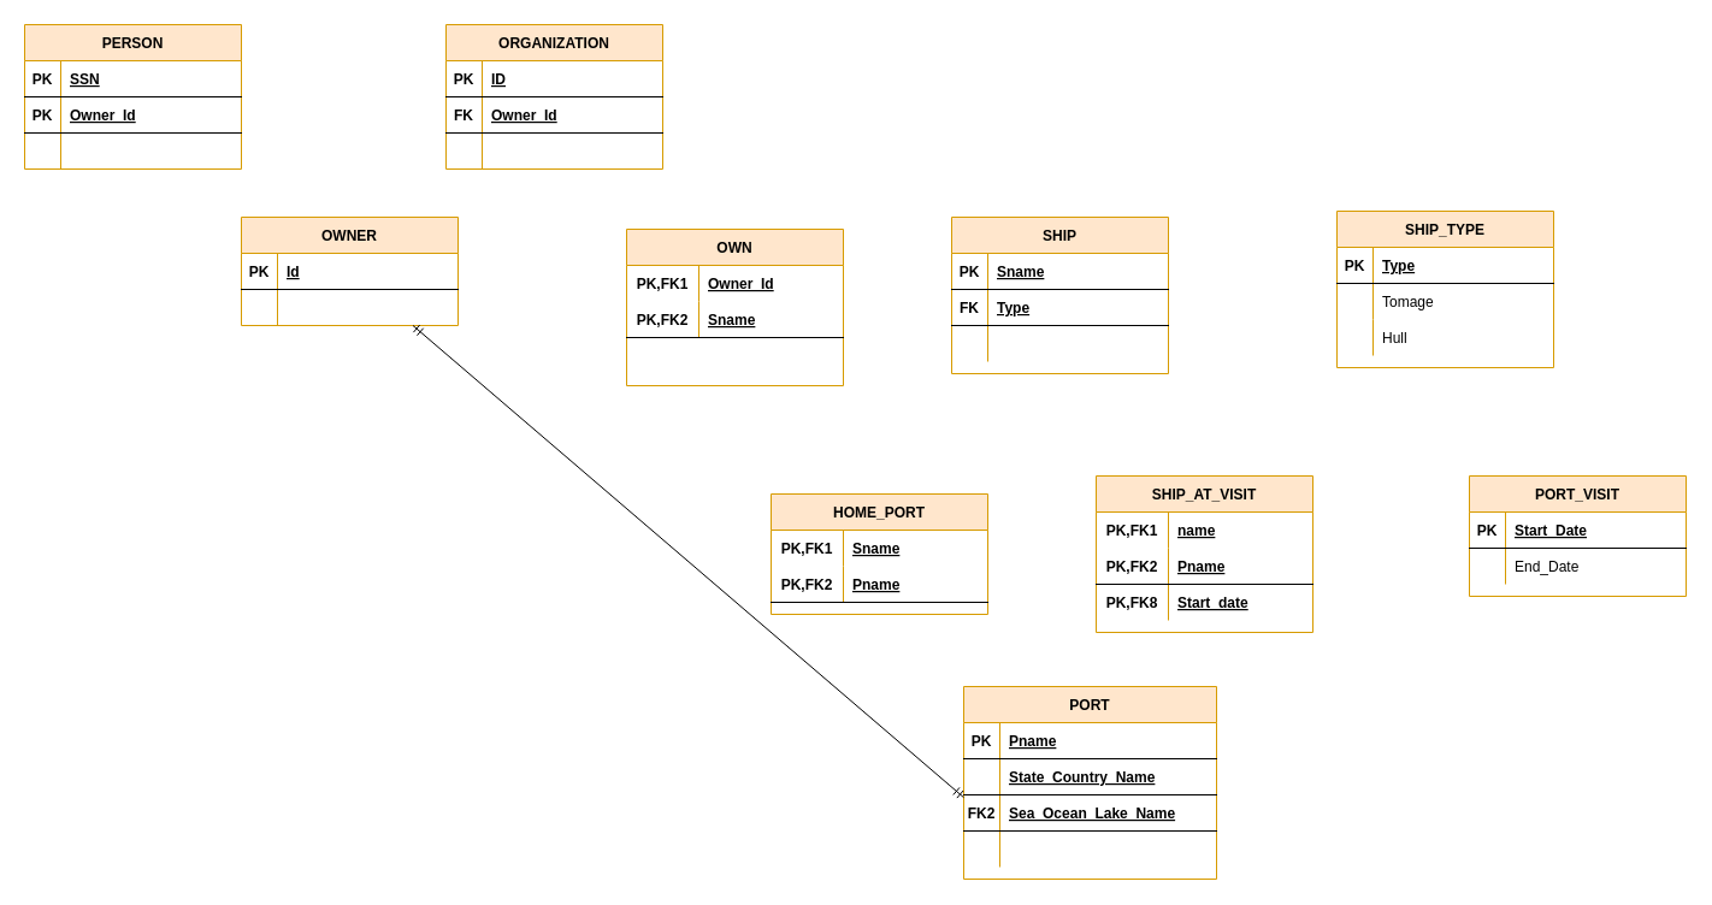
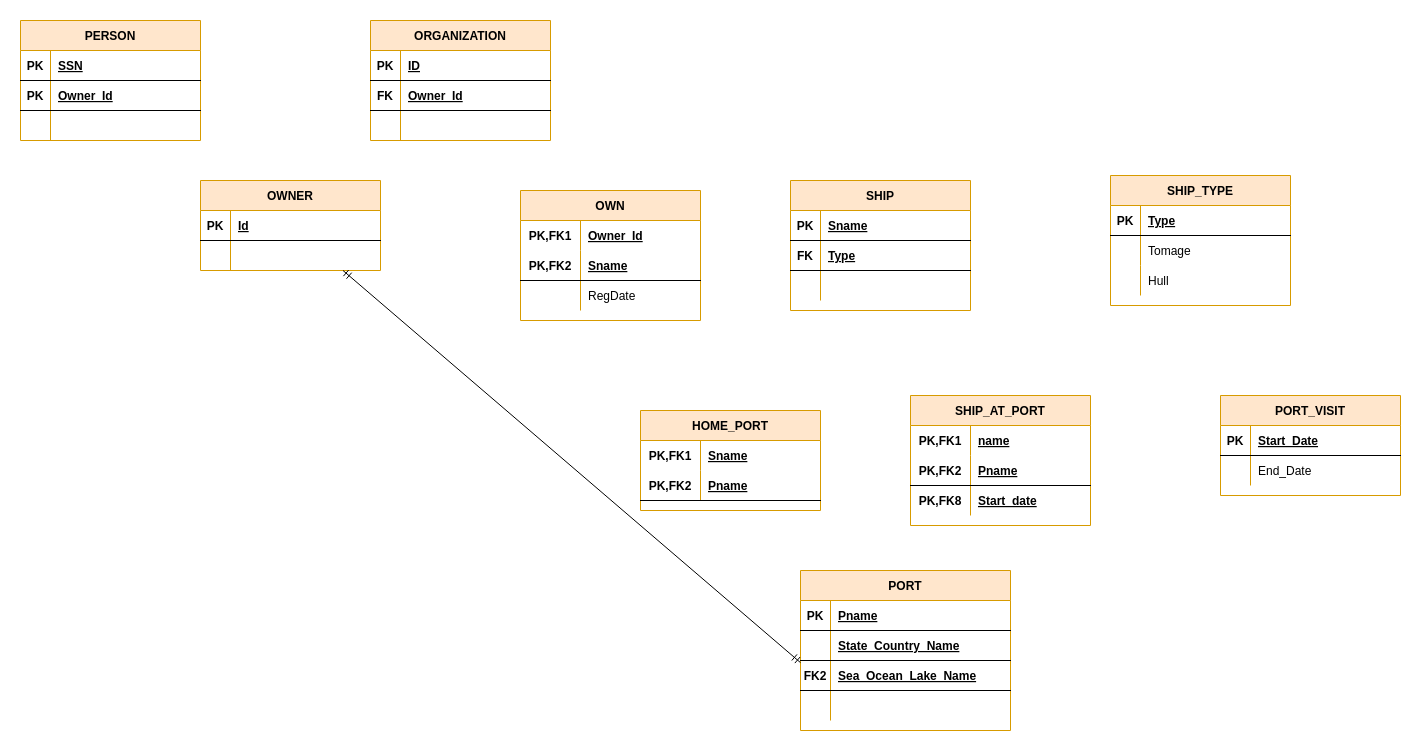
+ <mxCell id="38" value="RegDate" style="shape=partialRectangle;connectable=0;fillColor=none;top=0;left=0;bottom=0;right=0;align=left;spacingLeft=6;overflow=hidden;" vertex="1" parent="36"><mxGeometry x="60" width="120" height="30" as="geometry" /></mxCell>
- <mxCell id="56" value="SHIP_AT_VISIT" style="shape=table;startSize=30;container=1;collapsible=1;childLayout=tableLayout;fixedRows=1;rowLines=0;fontStyle=1;align=center;resizeLast=1;strokeColor=#d79b00;fillColor=#ffe6cc;" vertex="1" parent="1"><mxGeometry x="910" y="395" width="180" height="130" as="geometry" /></mxCell>
+ <mxCell id="56" value="SHIP_AT_PORT" style="shape=table;startSize=30;container=1;collapsible=1;childLayout=tableLayout;fixedRows=1;rowLines=0;fontStyle=1;align=center;resizeLast=1;strokeColor=#d79b00;fillColor=#ffe6cc;" vertex="1" parent="1"><mxGeometry x="910" y="395" width="180" height="130" as="geometry" /></mxCell>
